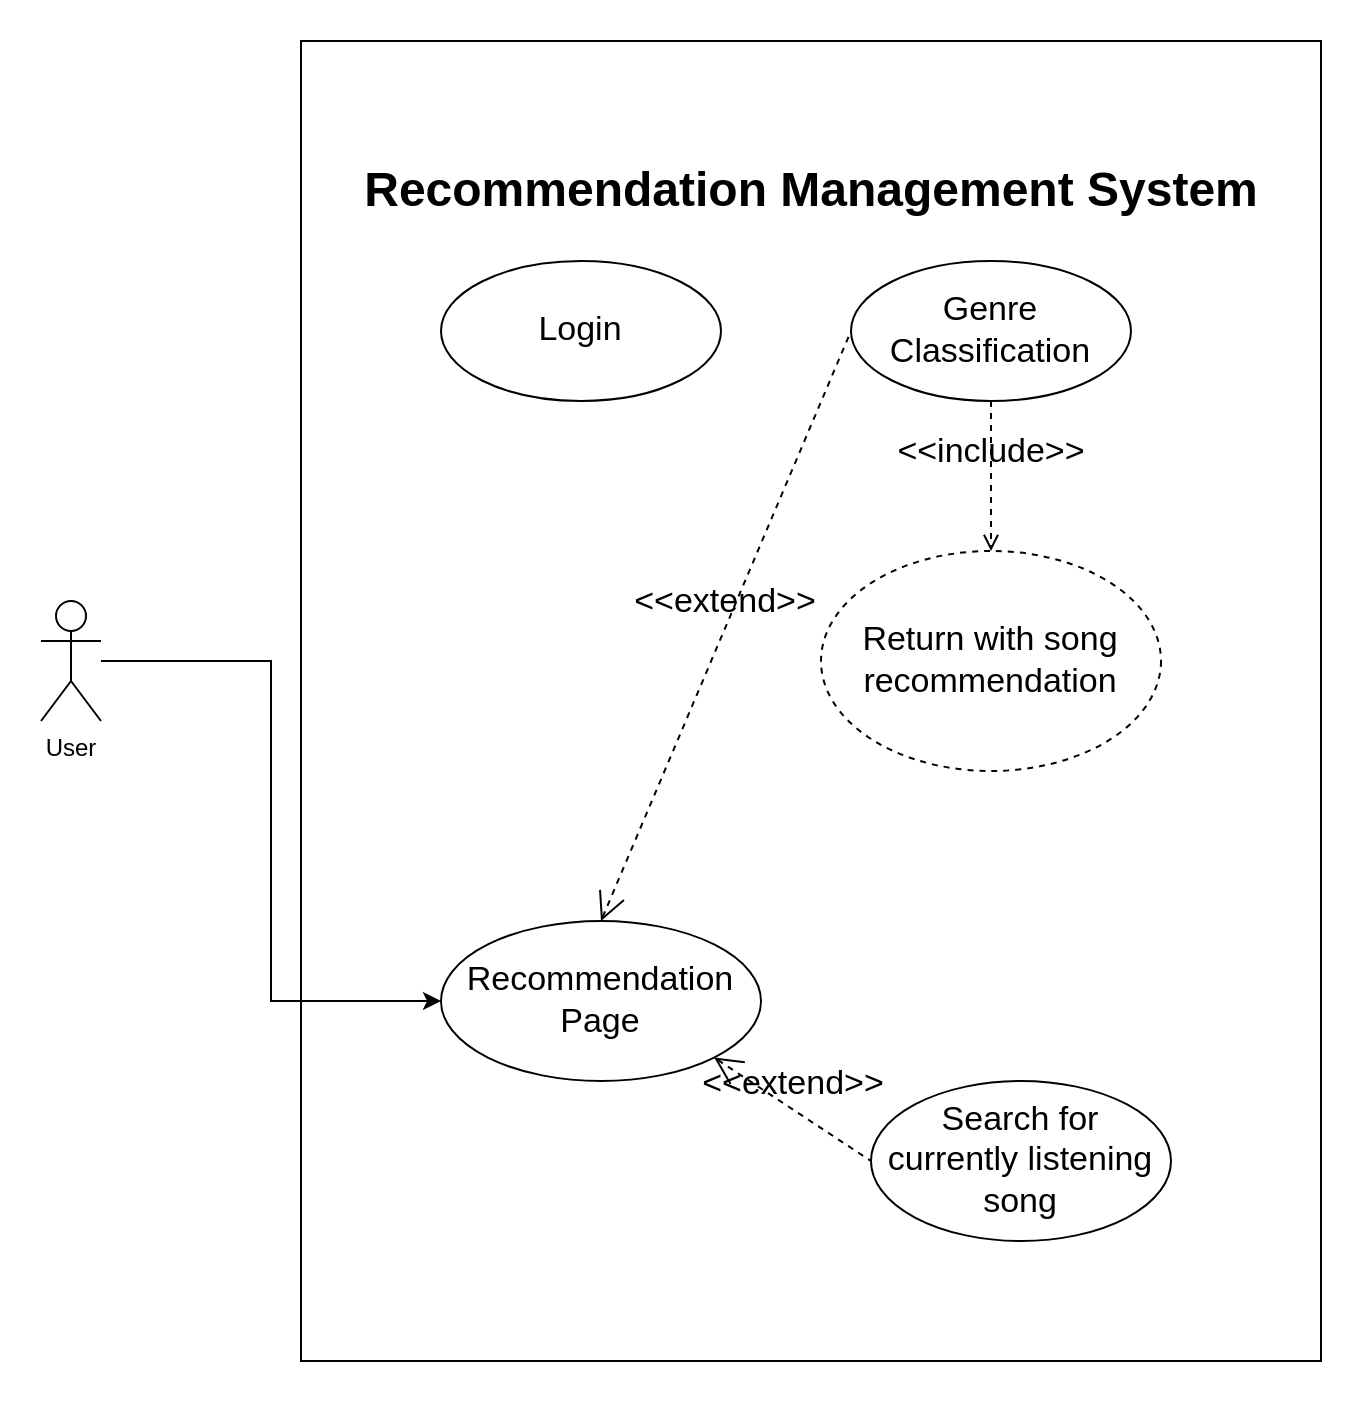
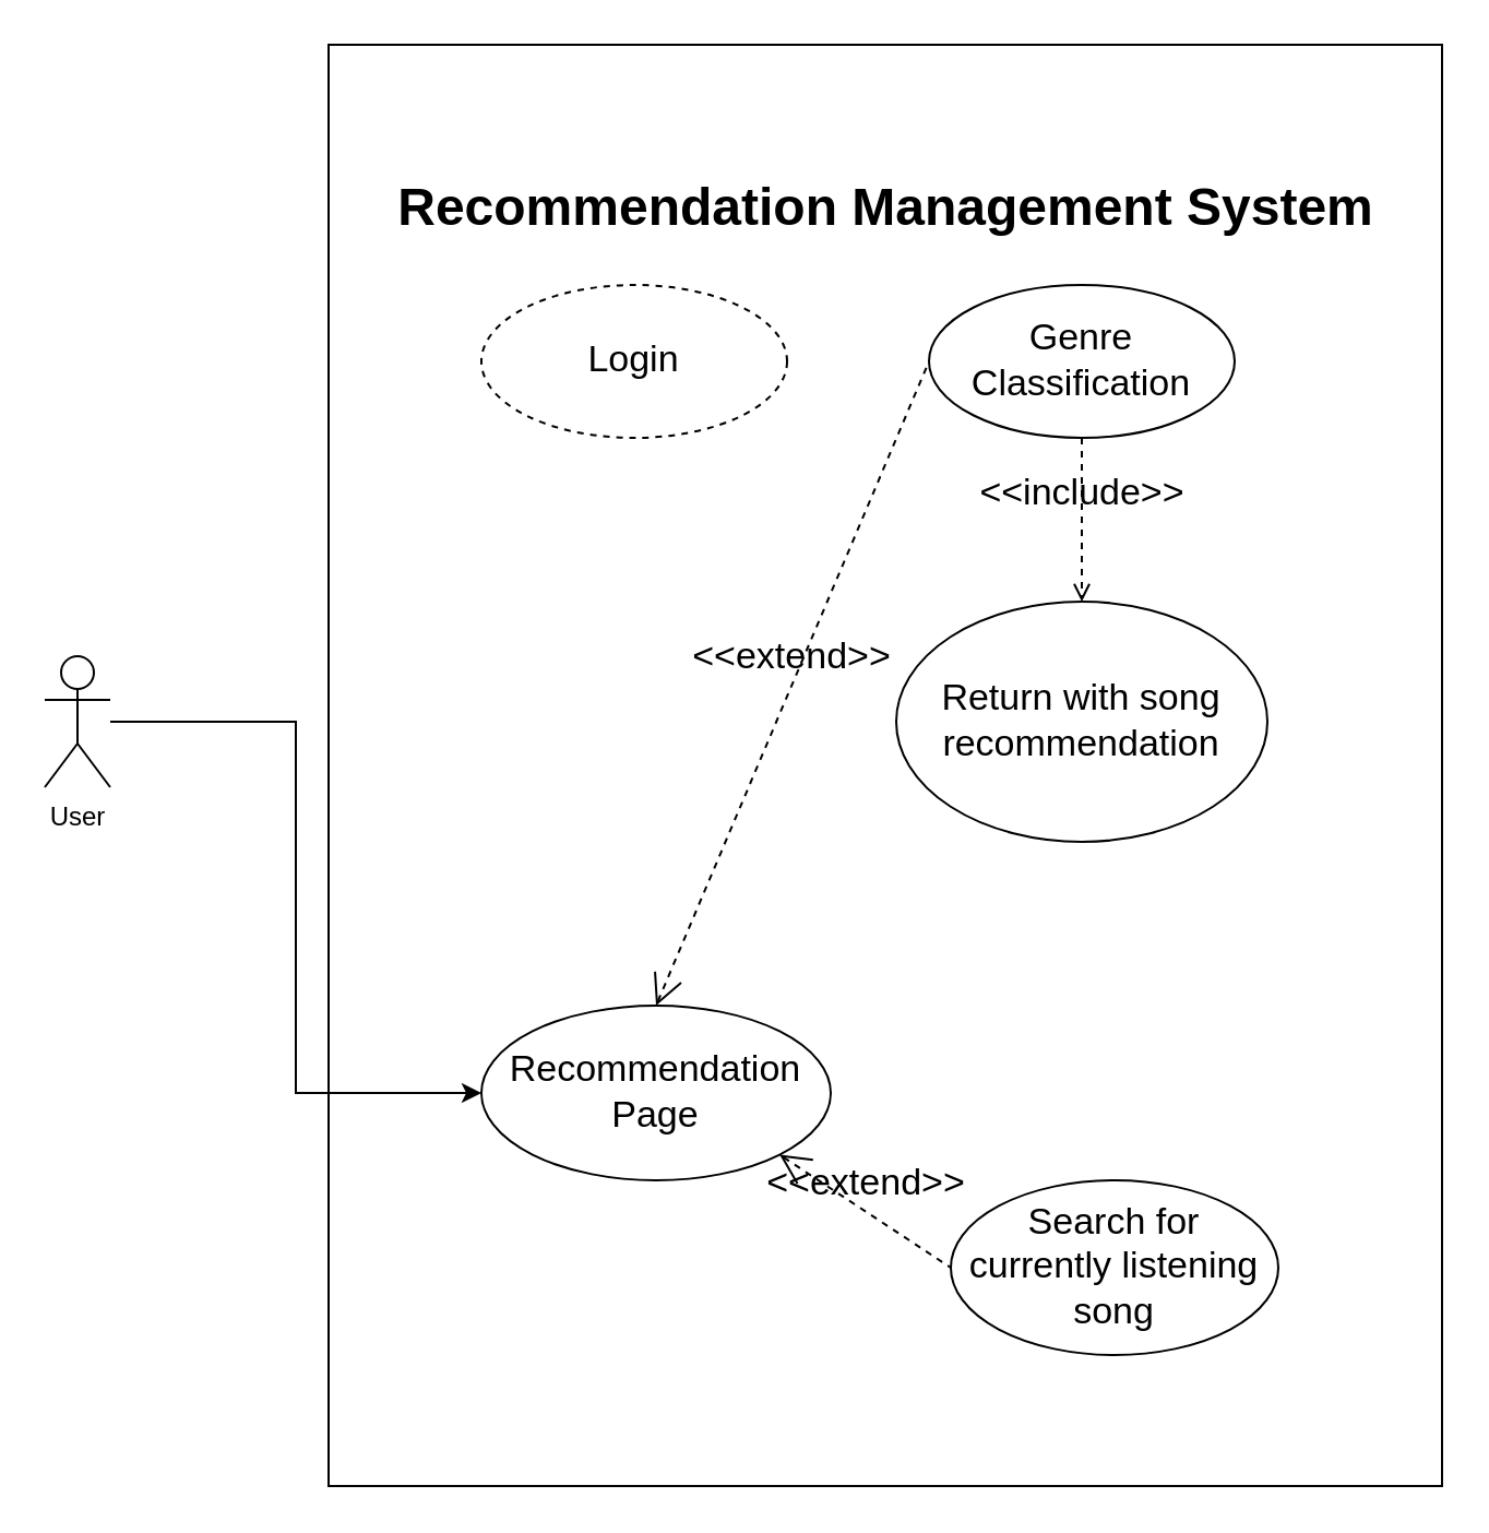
- <mxCell id="4" value="&lt;font style=&quot;font-size: 17px&quot;&gt;Login&lt;/font&gt;" style="ellipse;whiteSpace=wrap;html=1;" parent="1" vertex="1"><mxGeometry x="220" y="130" width="140" height="70" as="geometry" /></mxCell>
+ <mxCell id="4" value="&lt;font style=&quot;font-size: 17px&quot;&gt;Login&lt;/font&gt;" style="ellipse;whiteSpace=wrap;html=1;dashed=1;" parent="1" vertex="1"><mxGeometry x="220" y="130" width="140" height="70" as="geometry" /></mxCell>
- <mxCell id="12" value="&lt;font style=&quot;font-size: 17px&quot;&gt;Return with song recommendation&lt;/font&gt;" style="ellipse;whiteSpace=wrap;html=1;dashed=1;" parent="1" vertex="1"><mxGeometry x="410" y="275" width="170" height="110" as="geometry" /></mxCell>
+ <mxCell id="12" value="&lt;font style=&quot;font-size: 17px&quot;&gt;Return with song recommendation&lt;/font&gt;" style="ellipse;whiteSpace=wrap;html=1;" parent="1" vertex="1"><mxGeometry x="410" y="275" width="170" height="110" as="geometry" /></mxCell>
